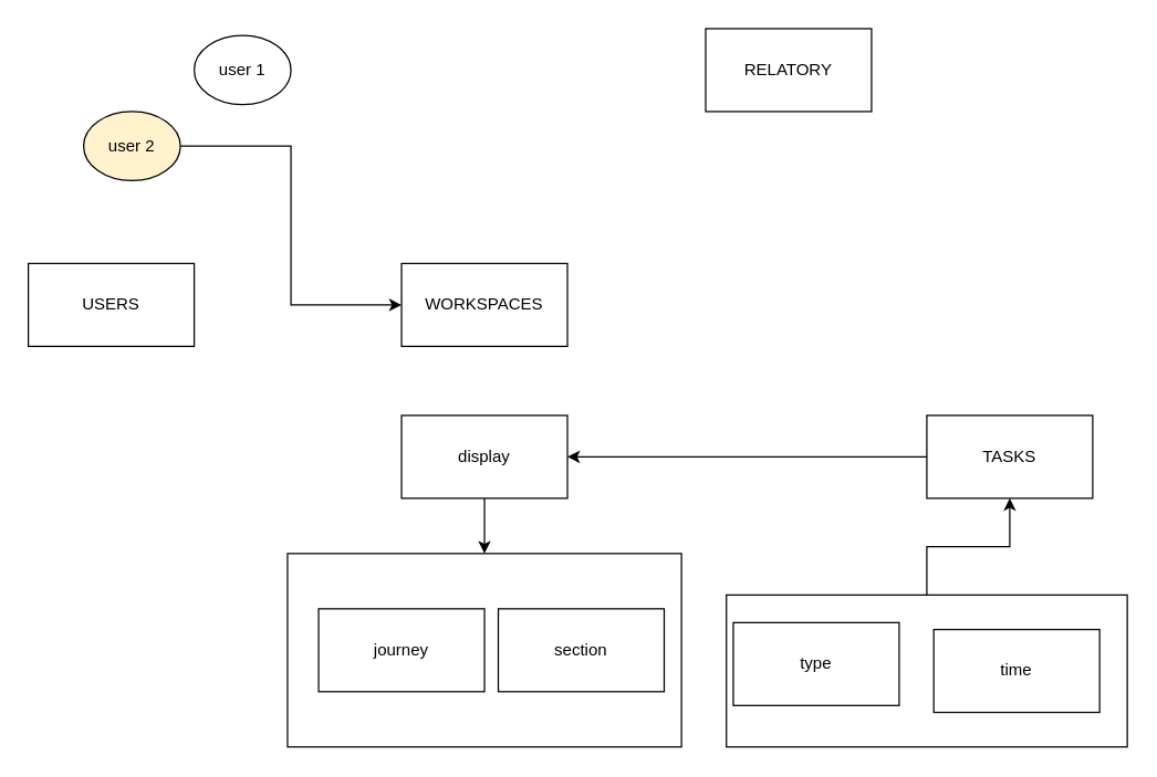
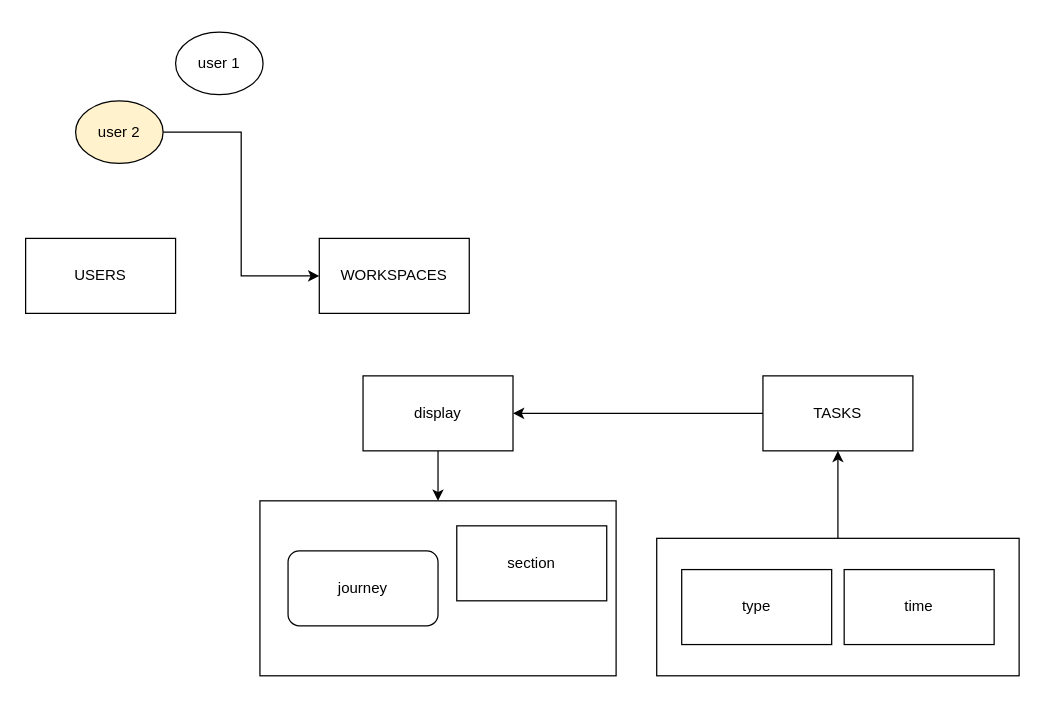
- <mxCell id="6" value="RELATORY" style="rounded=0;whiteSpace=wrap;html=1;" parent="1" vertex="1"><mxGeometry x="510" y="20" width="120" height="60" as="geometry" /></mxCell>
- <mxCell id="3" value="WORKSPACES" style="rounded=0;whiteSpace=wrap;html=1;" parent="1" vertex="1"><mxGeometry x="290" y="190" width="120" height="60" as="geometry" /></mxCell>
+ <mxCell id="3" value="WORKSPACES" style="rounded=0;whiteSpace=wrap;html=1;" parent="1" vertex="1"><mxGeometry x="255" y="190" width="120" height="60" as="geometry" /></mxCell>
- <mxCell id="5" value="TASKS" style="rounded=0;whiteSpace=wrap;html=1;" parent="1" vertex="1"><mxGeometry x="670" y="300" width="120" height="60" as="geometry" /></mxCell>
+ <mxCell id="5" value="TASKS" style="rounded=0;whiteSpace=wrap;html=1;" parent="1" vertex="1"><mxGeometry x="610" y="300" width="120" height="60" as="geometry" /></mxCell>
- <mxCell id="11" value="journey" style="rounded=0;whiteSpace=wrap;html=1;" vertex="1" parent="1"><mxGeometry x="230" y="440" width="120" height="60" as="geometry" /></mxCell>
+ <mxCell id="11" value="journey" style="whiteSpace=wrap;html=1;rounded=1;" vertex="1" parent="1"><mxGeometry x="230" y="440" width="120" height="60" as="geometry" /></mxCell>
- <mxCell id="10" value="section" style="rounded=0;whiteSpace=wrap;html=1;" vertex="1" parent="1"><mxGeometry x="360" y="440" width="120" height="60" as="geometry" /></mxCell>
+ <mxCell id="10" value="section" style="rounded=0;whiteSpace=wrap;html=1;" vertex="1" parent="1"><mxGeometry x="365" y="420" width="120" height="60" as="geometry" /></mxCell>
- <mxCell id="15" value="type" style="rounded=0;whiteSpace=wrap;html=1;" vertex="1" parent="1"><mxGeometry x="530" y="450" width="120" height="60" as="geometry" /></mxCell>
+ <mxCell id="15" value="type" style="rounded=0;whiteSpace=wrap;html=1;" vertex="1" parent="1"><mxGeometry x="545" y="455" width="120" height="60" as="geometry" /></mxCell>
